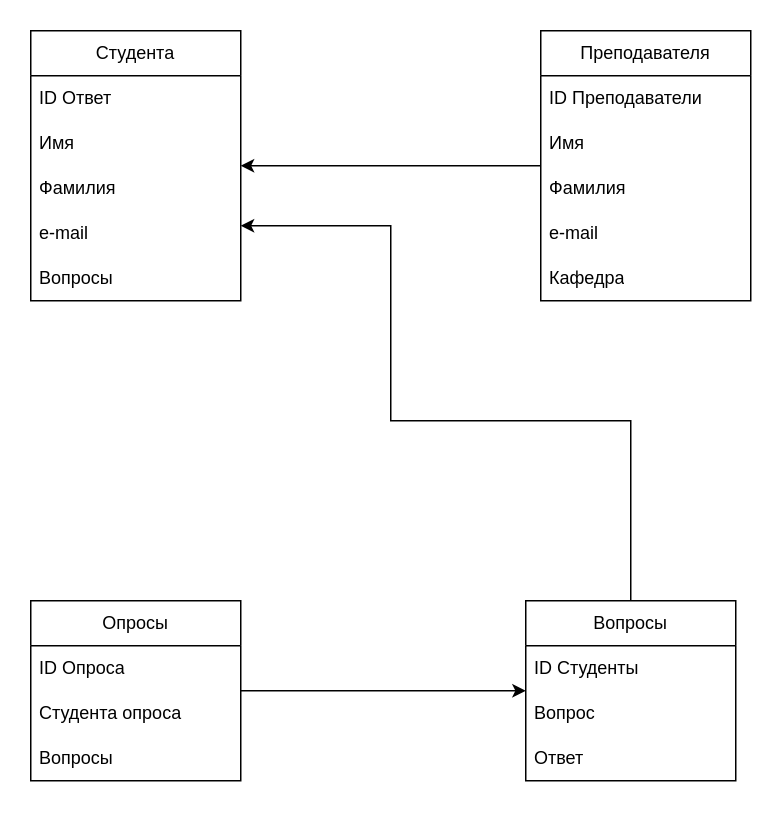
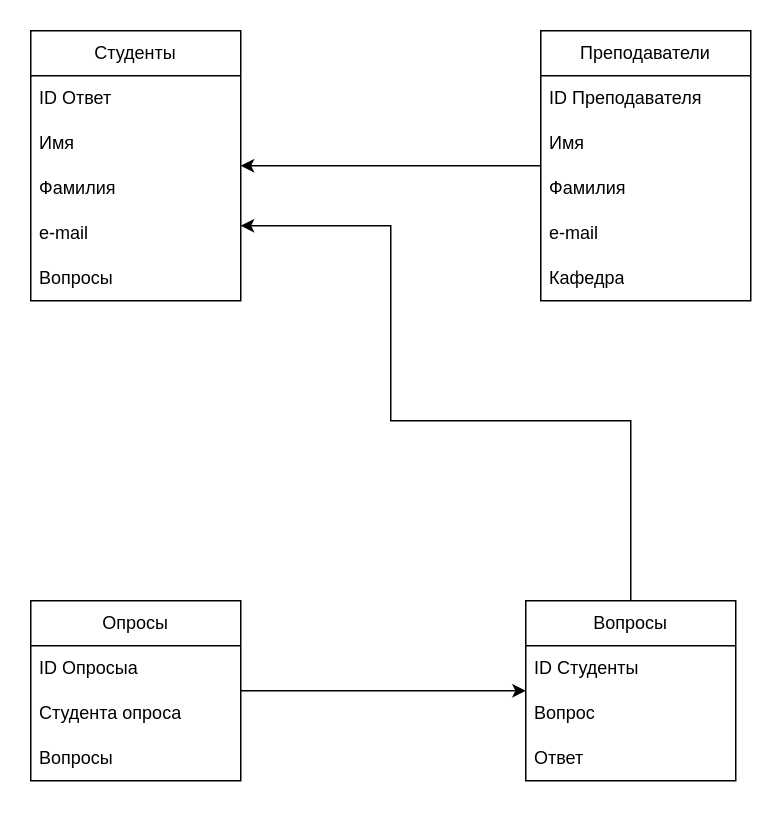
- <mxCell id="2" value="Студента" style="swimlane;fontStyle=0;childLayout=stackLayout;horizontal=1;startSize=30;horizontalStack=0;resizeParent=1;resizeParentMax=0;resizeLast=0;collapsible=1;marginBottom=0;whiteSpace=wrap;html=1;" vertex="1" parent="1"><mxGeometry x="20" y="20" width="140" height="180" as="geometry" /></mxCell>
+ <mxCell id="2" value="Студенты" style="swimlane;fontStyle=0;childLayout=stackLayout;horizontal=1;startSize=30;horizontalStack=0;resizeParent=1;resizeParentMax=0;resizeLast=0;collapsible=1;marginBottom=0;whiteSpace=wrap;html=1;" vertex="1" parent="1"><mxGeometry x="20" y="20" width="140" height="180" as="geometry" /></mxCell>
- <mxCell id="8" value="Преподавателя" style="swimlane;fontStyle=0;childLayout=stackLayout;horizontal=1;startSize=30;horizontalStack=0;resizeParent=1;resizeParentMax=0;resizeLast=0;collapsible=1;marginBottom=0;whiteSpace=wrap;html=1;" vertex="1" parent="1"><mxGeometry x="360" y="20" width="140" height="180" as="geometry" /></mxCell>
+ <mxCell id="8" value="Преподаватели" style="swimlane;fontStyle=0;childLayout=stackLayout;horizontal=1;startSize=30;horizontalStack=0;resizeParent=1;resizeParentMax=0;resizeLast=0;collapsible=1;marginBottom=0;whiteSpace=wrap;html=1;" vertex="1" parent="1"><mxGeometry x="360" y="20" width="140" height="180" as="geometry" /></mxCell>
- <mxCell id="9" value="ID Преподаватели" style="text;strokeColor=none;fillColor=none;align=left;verticalAlign=middle;spacingLeft=4;spacingRight=4;overflow=hidden;points=[[0,0.5],[1,0.5]];portConstraint=eastwest;rotatable=0;whiteSpace=wrap;html=1;" vertex="1" parent="8"><mxGeometry y="30" width="140" height="30" as="geometry" /></mxCell>
+ <mxCell id="9" value="ID Преподавателя" style="text;strokeColor=none;fillColor=none;align=left;verticalAlign=middle;spacingLeft=4;spacingRight=4;overflow=hidden;points=[[0,0.5],[1,0.5]];portConstraint=eastwest;rotatable=0;whiteSpace=wrap;html=1;" vertex="1" parent="8"><mxGeometry y="30" width="140" height="30" as="geometry" /></mxCell>
- <mxCell id="15" value="ID Опрос&lt;span style=&quot;background-color: initial;&quot;&gt;а&lt;/span&gt;" style="text;strokeColor=none;fillColor=none;align=left;verticalAlign=middle;spacingLeft=4;spacingRight=4;overflow=hidden;points=[[0,0.5],[1,0.5]];portConstraint=eastwest;rotatable=0;whiteSpace=wrap;html=1;" vertex="1" parent="14"><mxGeometry y="30" width="140" height="30" as="geometry" /></mxCell>
+ <mxCell id="15" value="ID Опросы&lt;span style=&quot;background-color: initial;&quot;&gt;а&lt;/span&gt;" style="text;strokeColor=none;fillColor=none;align=left;verticalAlign=middle;spacingLeft=4;spacingRight=4;overflow=hidden;points=[[0,0.5],[1,0.5]];portConstraint=eastwest;rotatable=0;whiteSpace=wrap;html=1;" vertex="1" parent="14"><mxGeometry y="30" width="140" height="30" as="geometry" /></mxCell>
